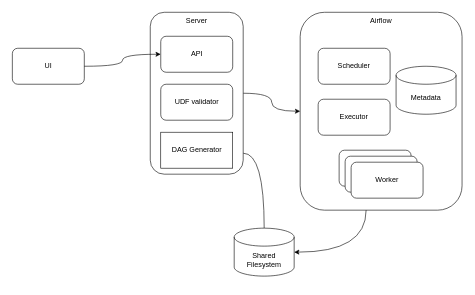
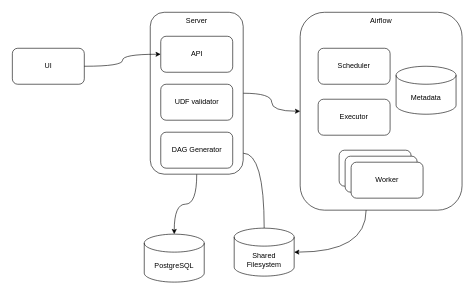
- <mxCell id="19" value="DAG Generator" style="whiteSpace=wrap;html=1;rounded=0;" vertex="1" parent="1"><mxGeometry x="267.5" y="220" width="120" height="60" as="geometry" /></mxCell>
+ <mxCell id="19" value="DAG Generator" style="rounded=1;whiteSpace=wrap;html=1;" vertex="1" parent="1"><mxGeometry x="267.5" y="220" width="120" height="60" as="geometry" /></mxCell>
+ <mxCell id="4" style="edgeStyle=orthogonalEdgeStyle;rounded=0;orthogonalLoop=1;jettySize=auto;html=1;curved=1;" edge="1" parent="1" source="6" target="8"><mxGeometry relative="1" as="geometry" /></mxCell>
+ <mxCell id="8" value="PostgreSQL" style="shape=cylinder3;whiteSpace=wrap;html=1;boundedLbl=1;backgroundOutline=1;size=15;" vertex="1" parent="1"><mxGeometry x="240" y="390" width="100" height="80" as="geometry" /></mxCell>
